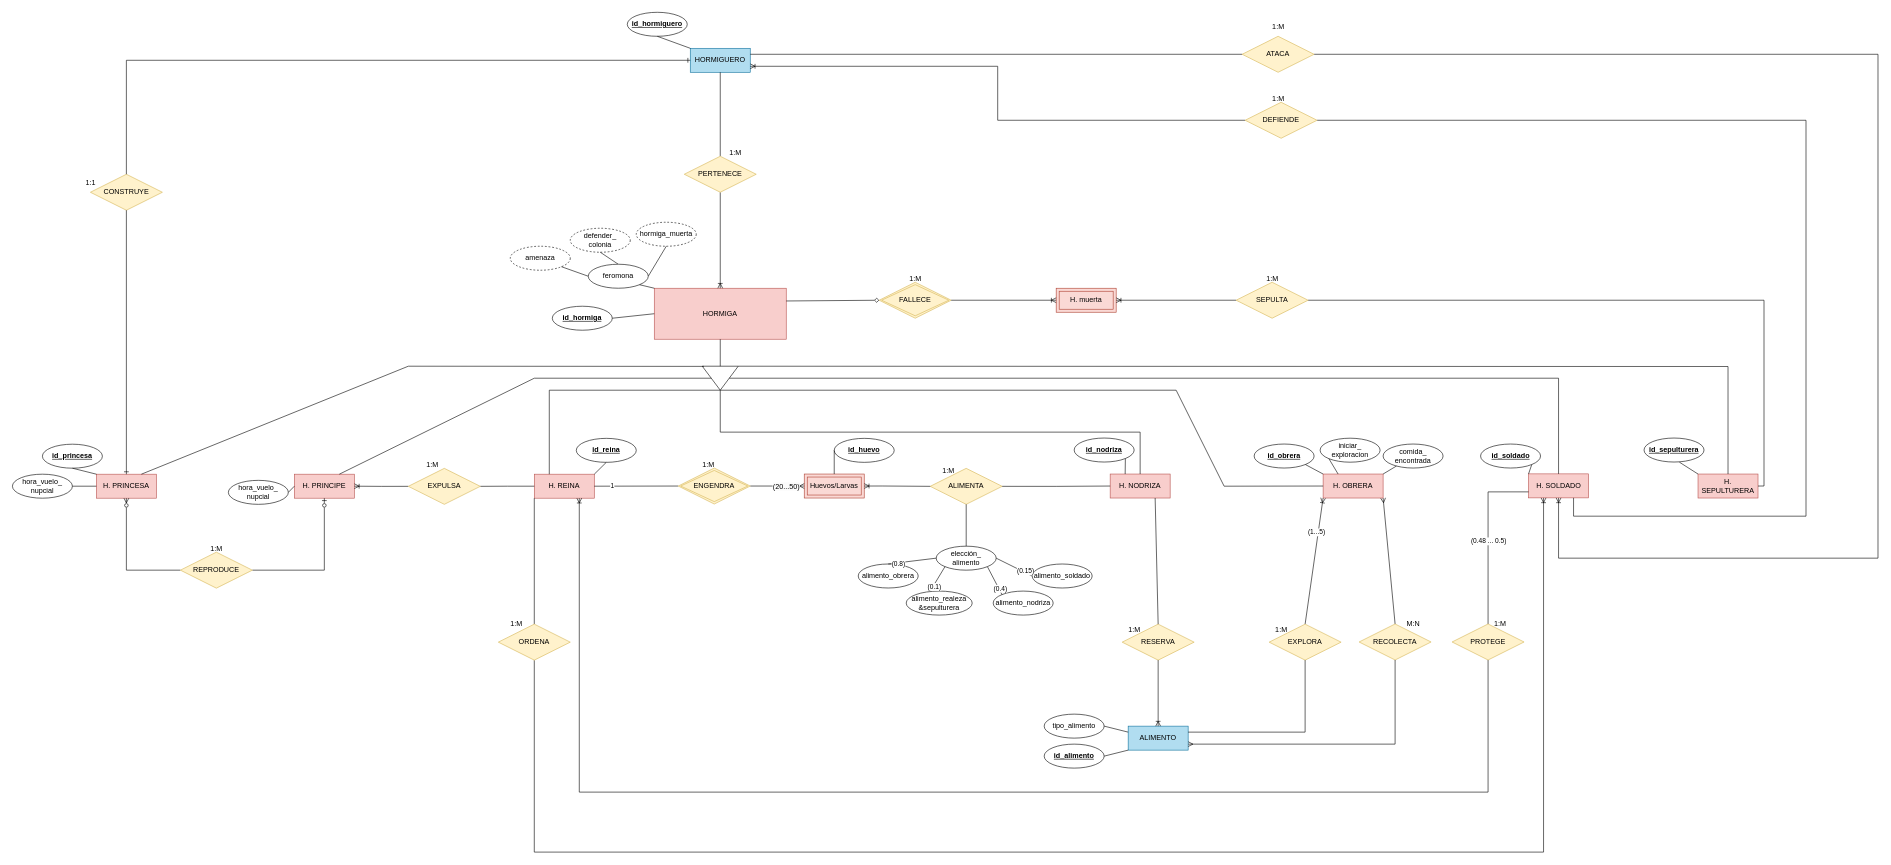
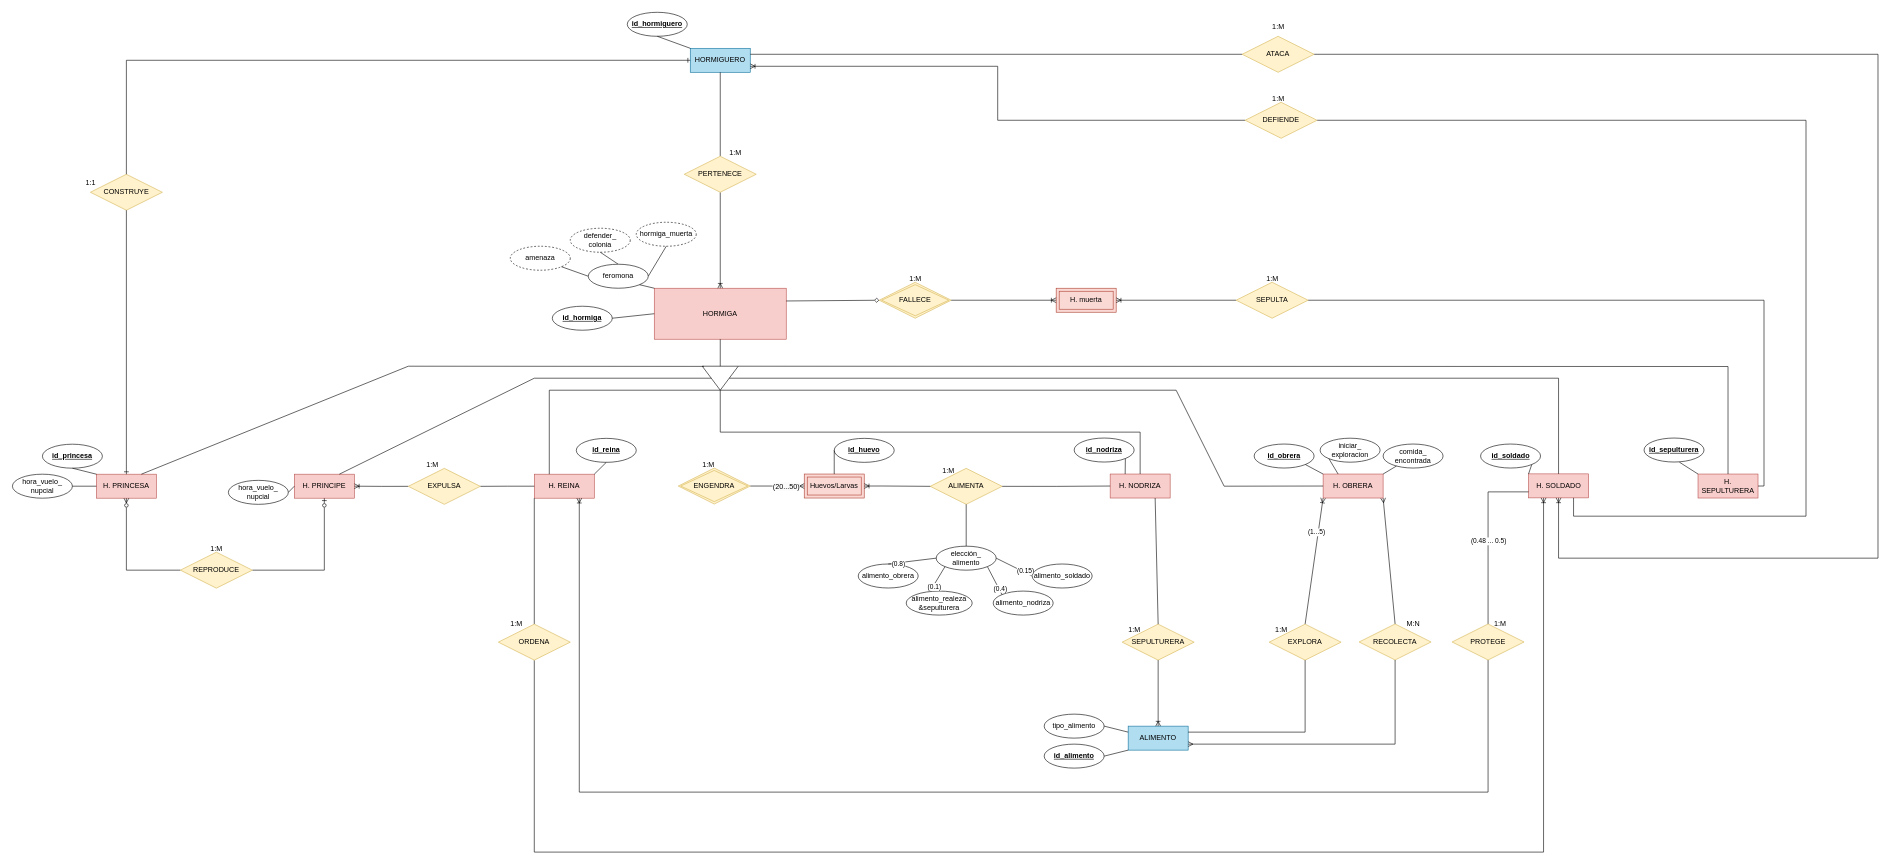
- <mxCell id="6" value="" style="endArrow=none;html=1;rounded=0;entryX=1;entryY=0.5;entryDx=0;entryDy=0;exitX=0;exitY=0.5;exitDx=0;exitDy=0;" parent="1" source="13" target="2" edge="1"><mxGeometry relative="1" as="geometry"><mxPoint x="1580" y="1910" as="sourcePoint" /><mxPoint x="1950" y="1930" as="targetPoint" /></mxGeometry></mxCell>
- <mxCell id="7" value="1" style="edgeLabel;html=1;align=center;verticalAlign=middle;resizable=0;points=[];" parent="6" vertex="1" connectable="0"><mxGeometry x="0.582" relative="1" as="geometry"><mxPoint as="offset" /></mxGeometry></mxCell>
- <mxCell id="25" value="RESERVA" style="shape=rhombus;perimeter=rhombusPerimeter;whiteSpace=wrap;html=1;align=center;fillColor=#fff2cc;strokeColor=#d6b656;" parent="1" vertex="1"><mxGeometry x="1870" y="1040" width="120" height="60" as="geometry" /></mxCell>
+ <mxCell id="25" value="SEPULTURERA" style="shape=rhombus;perimeter=rhombusPerimeter;whiteSpace=wrap;html=1;align=center;fillColor=#fff2cc;strokeColor=#d6b656;" parent="1" vertex="1"><mxGeometry x="1870" y="1040" width="120" height="60" as="geometry" /></mxCell>
